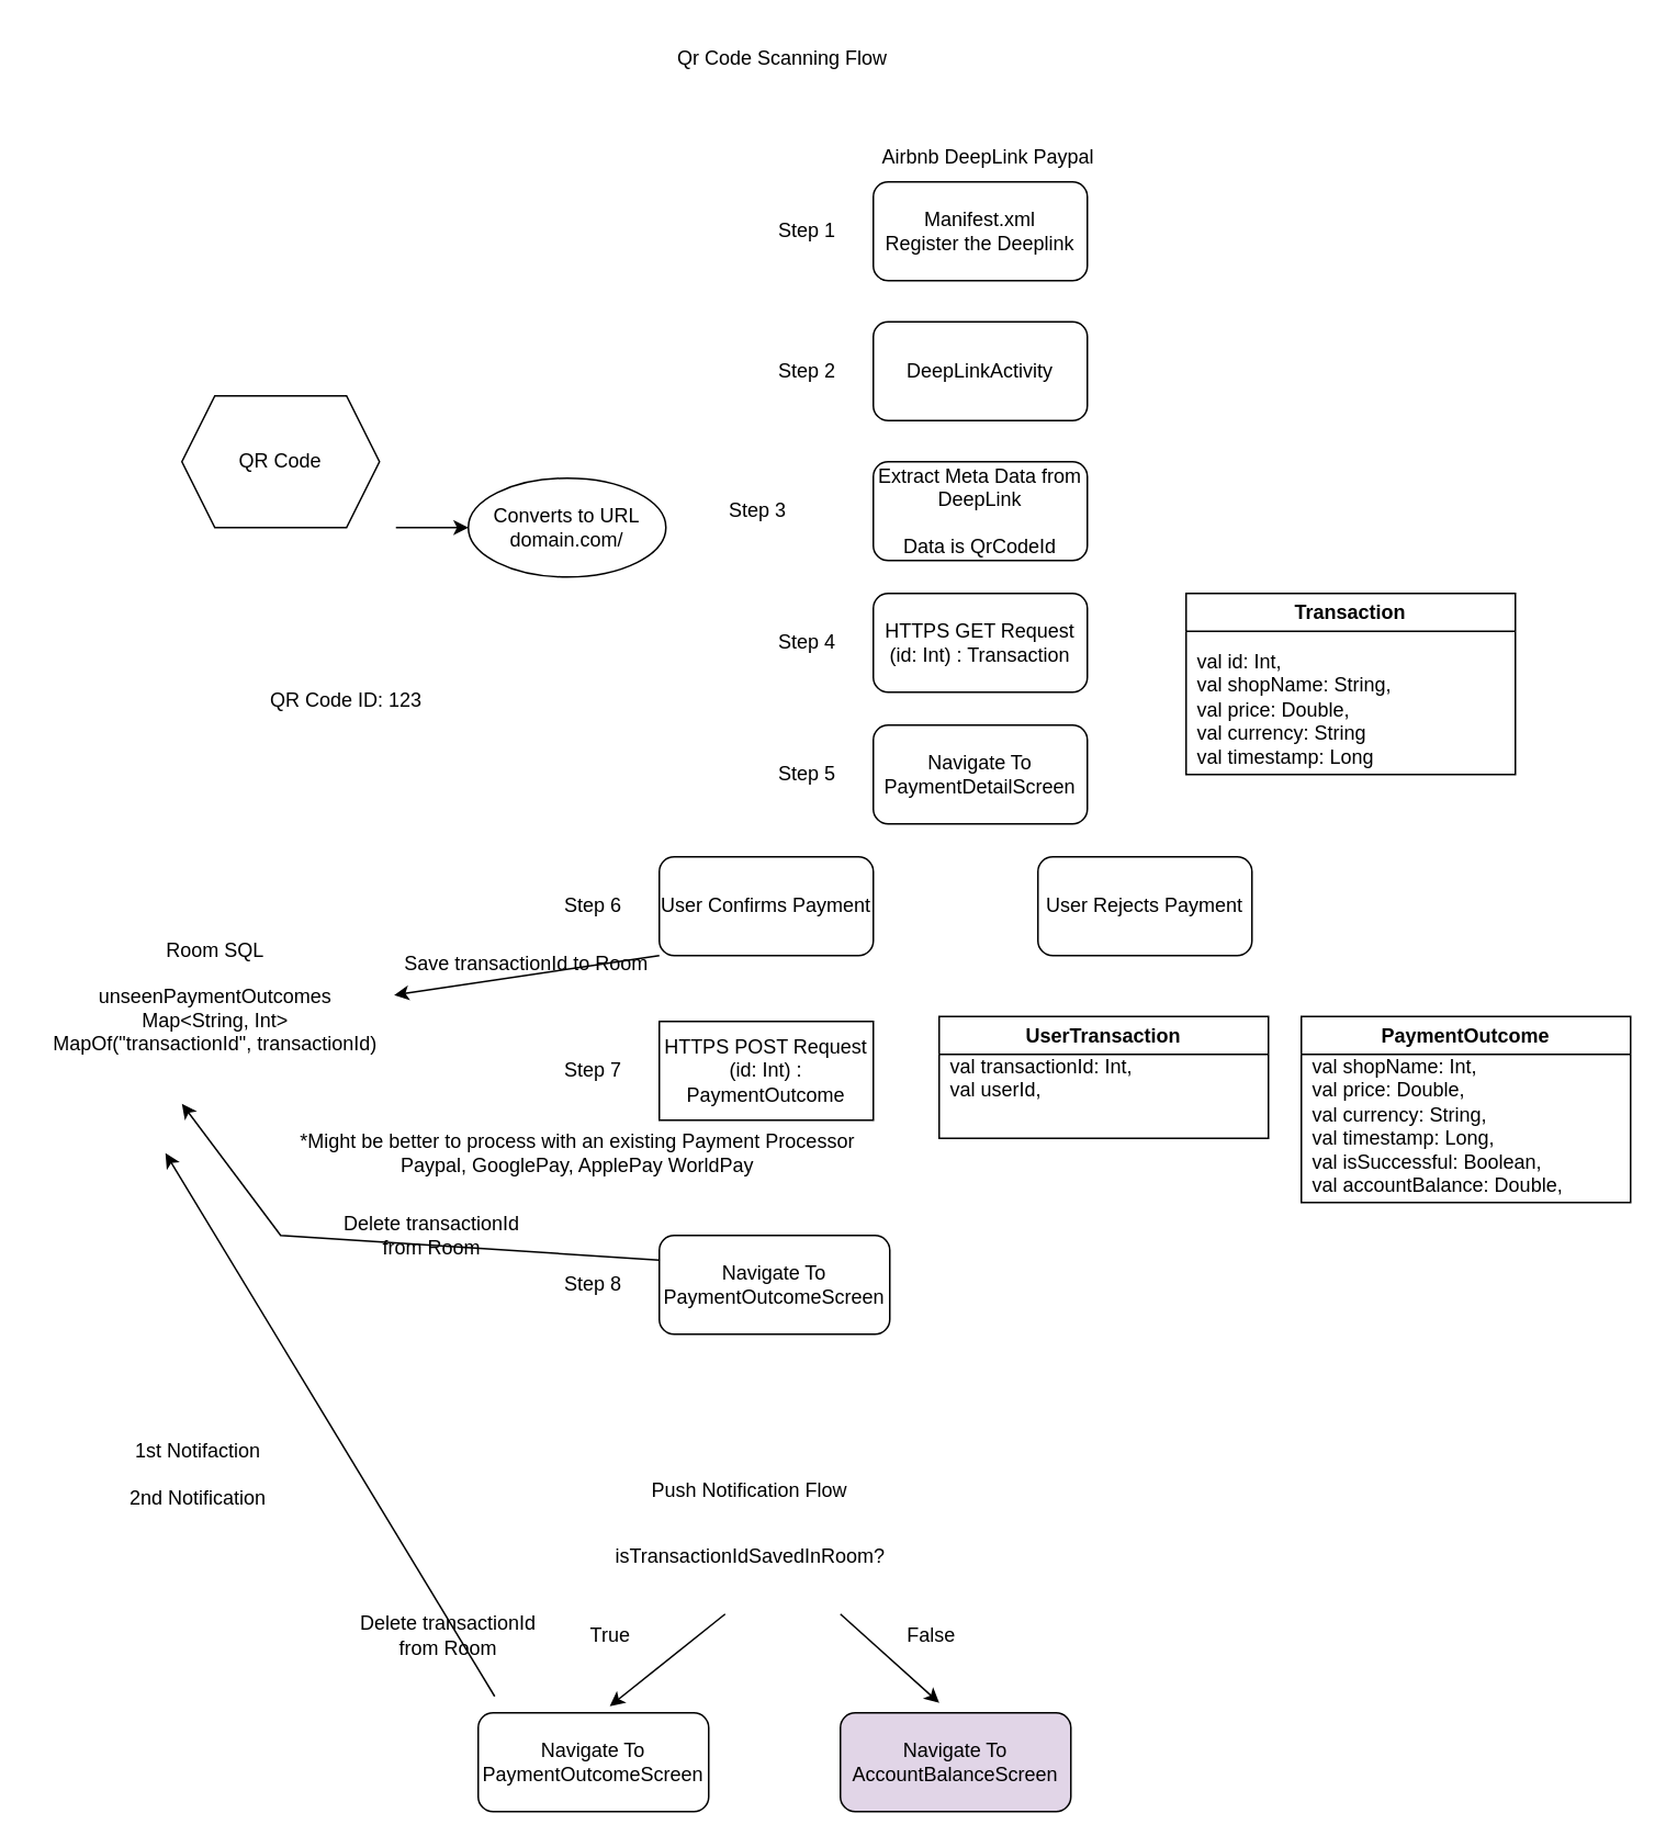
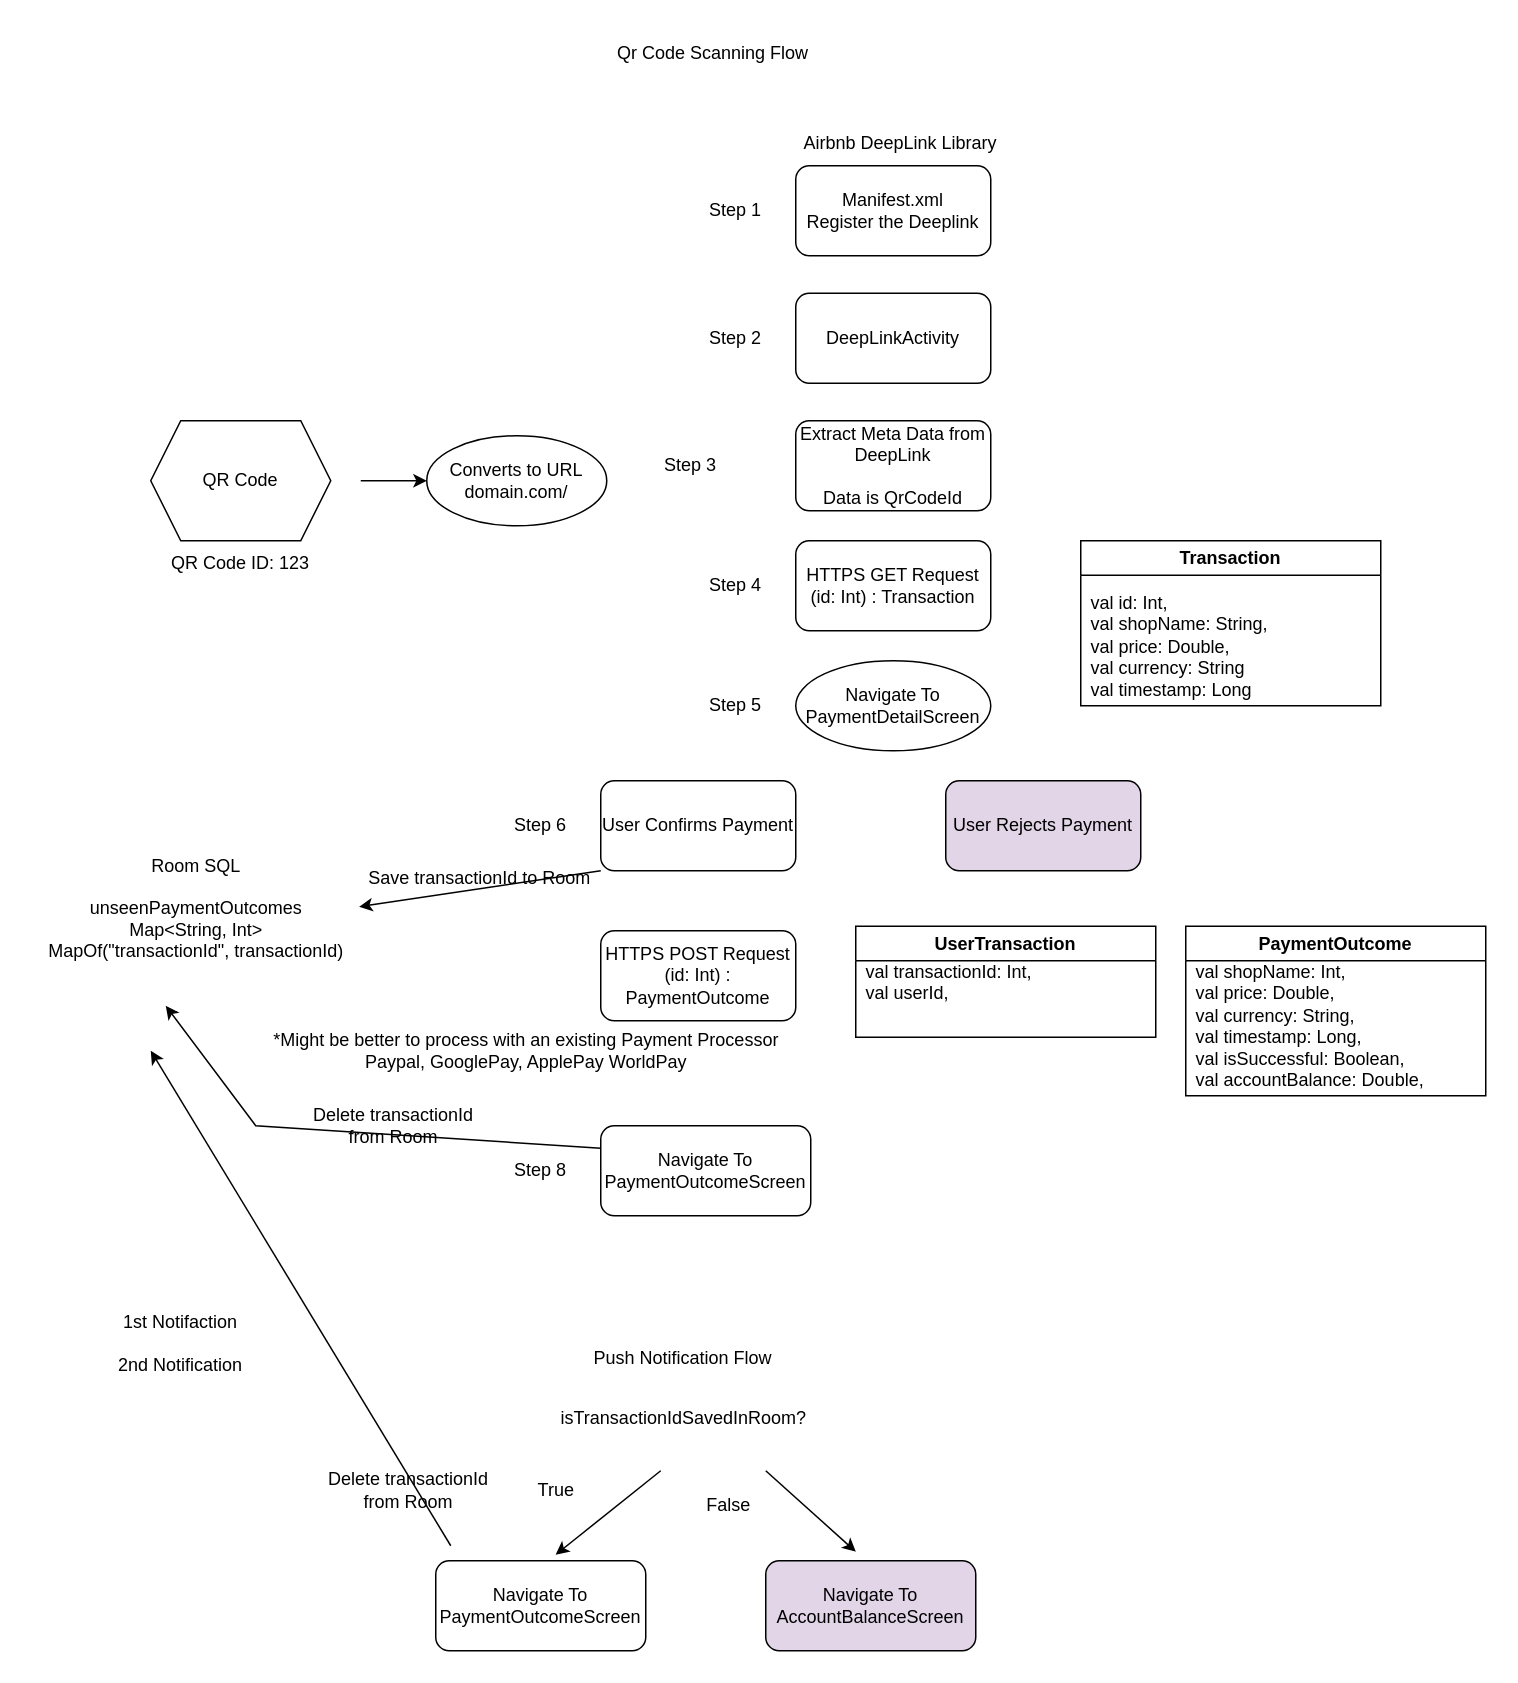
- <mxCell id="6" value="Airbnb DeepLink Paypal" style="text;html=1;strokeColor=none;fillColor=none;align=center;verticalAlign=middle;whiteSpace=wrap;rounded=0;" vertex="1" parent="1"><mxGeometry x="530" width="140" height="30" as="geometry" y="80" /></mxCell>
+ <mxCell id="6" value="Airbnb DeepLink Library" style="text;html=1;strokeColor=none;fillColor=none;align=center;verticalAlign=middle;whiteSpace=wrap;rounded=0;" vertex="1" parent="1"><mxGeometry x="530" width="140" height="30" as="geometry" y="80" /></mxCell>
- <mxCell id="2" value="QR Code" style="shape=hexagon;perimeter=hexagonPerimeter2;whiteSpace=wrap;html=1;fixedSize=1;" vertex="1" parent="1"><mxGeometry x="110" y="240" width="120" height="80" as="geometry" /></mxCell>
+ <mxCell id="2" value="QR Code" style="shape=hexagon;perimeter=hexagonPerimeter2;whiteSpace=wrap;html=1;fixedSize=1;" vertex="1" parent="1"><mxGeometry x="100" y="280" width="120" height="80" as="geometry" /></mxCell>
- <mxCell id="13" value="QR Code ID: 123" style="text;html=1;strokeColor=none;fillColor=none;align=center;verticalAlign=middle;whiteSpace=wrap;rounded=0;" vertex="1" parent="1"><mxGeometry x="150" y="410" width="120" height="30" as="geometry" /></mxCell>
+ <mxCell id="13" value="QR Code ID: 123" style="text;html=1;strokeColor=none;fillColor=none;align=center;verticalAlign=middle;whiteSpace=wrap;rounded=0;" vertex="1" parent="1"><mxGeometry x="100" y="360" width="120" height="30" as="geometry" /></mxCell>
- <mxCell id="16" value="Navigate To PaymentDetailScreen" style="rounded=1;whiteSpace=wrap;html=1;" vertex="1" parent="1"><mxGeometry x="530" y="440" width="130" height="60" as="geometry" /></mxCell>
+ <mxCell id="16" value="Navigate To PaymentDetailScreen" style="ellipse;whiteSpace=wrap;html=1;" vertex="1" parent="1"><mxGeometry x="530" y="440" width="130" height="60" as="geometry" /></mxCell>
- <mxCell id="22" value="User Rejects Payment" style="rounded=1;whiteSpace=wrap;html=1;" vertex="1" parent="1"><mxGeometry x="630" y="520" width="130" height="60" as="geometry" /></mxCell>
+ <mxCell id="22" value="User Rejects Payment" style="rounded=1;whiteSpace=wrap;html=1;fillColor=#e1d5e7;" vertex="1" parent="1"><mxGeometry x="630" y="520" width="130" height="60" as="geometry" /></mxCell>
- <mxCell id="24" value="Step 7" style="text;html=1;strokeColor=none;fillColor=none;align=center;verticalAlign=middle;whiteSpace=wrap;rounded=0;" vertex="1" parent="1"><mxGeometry x="330" y="635" width="60" height="30" as="geometry" /></mxCell>
- <mxCell id="23" value="HTTPS POST Request (id: Int) : PaymentOutcome" style="whiteSpace=wrap;html=1;rounded=0;" vertex="1" parent="1"><mxGeometry x="400" y="620" width="130" height="60" as="geometry" /></mxCell>
+ <mxCell id="23" value="HTTPS POST Request (id: Int) : PaymentOutcome" style="rounded=1;whiteSpace=wrap;html=1;" vertex="1" parent="1"><mxGeometry x="400" y="620" width="130" height="60" as="geometry" /></mxCell>
- <mxCell id="45" value="False" style="text;html=1;align=center;verticalAlign=middle;resizable=0;points=[];autosize=1;strokeColor=none;fillColor=none;" vertex="1" parent="1"><mxGeometry x="540" y="978" width="50" height="30" as="geometry" /></mxCell>
+ <mxCell id="45" value="False" style="text;html=1;align=center;verticalAlign=middle;resizable=0;points=[];autosize=1;strokeColor=none;fillColor=none;" vertex="1" parent="1"><mxGeometry x="460" y="988" width="50" height="30" as="geometry" /></mxCell>
